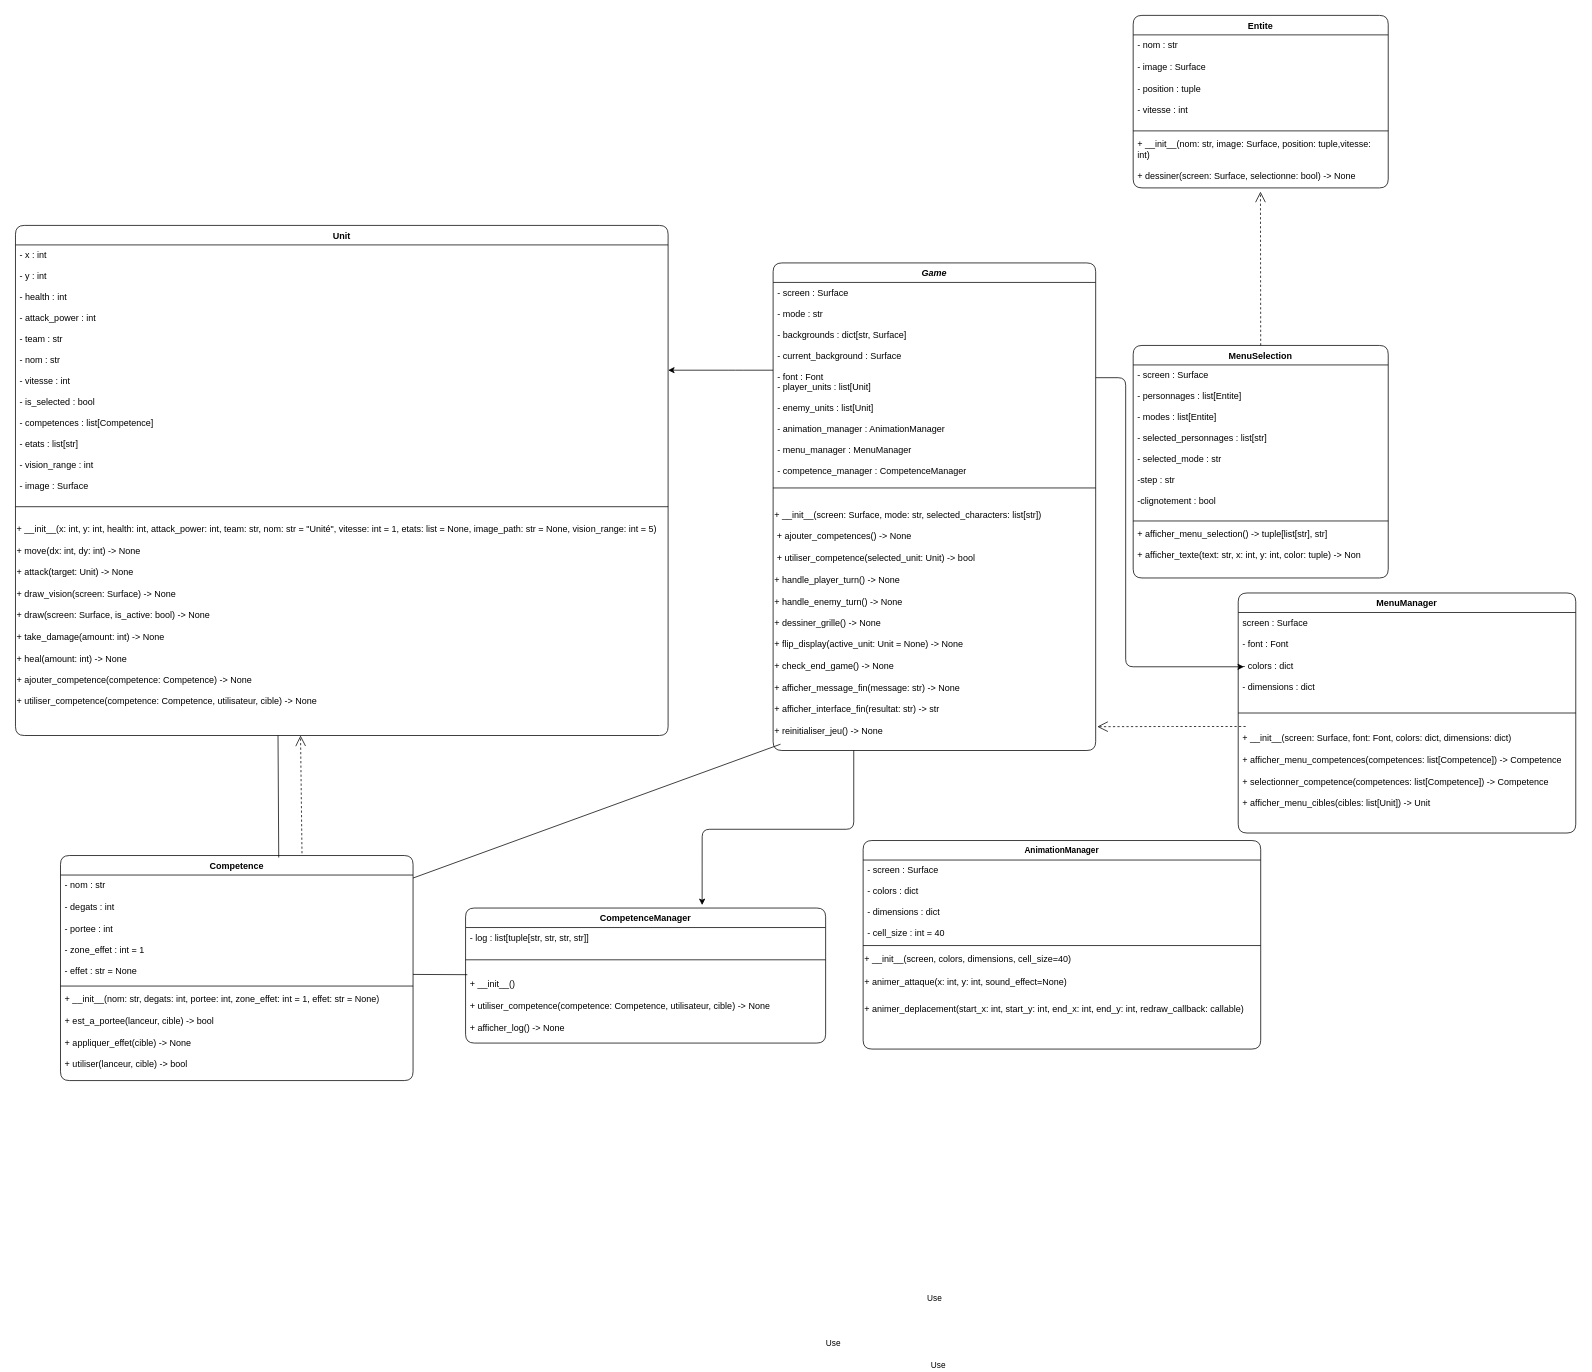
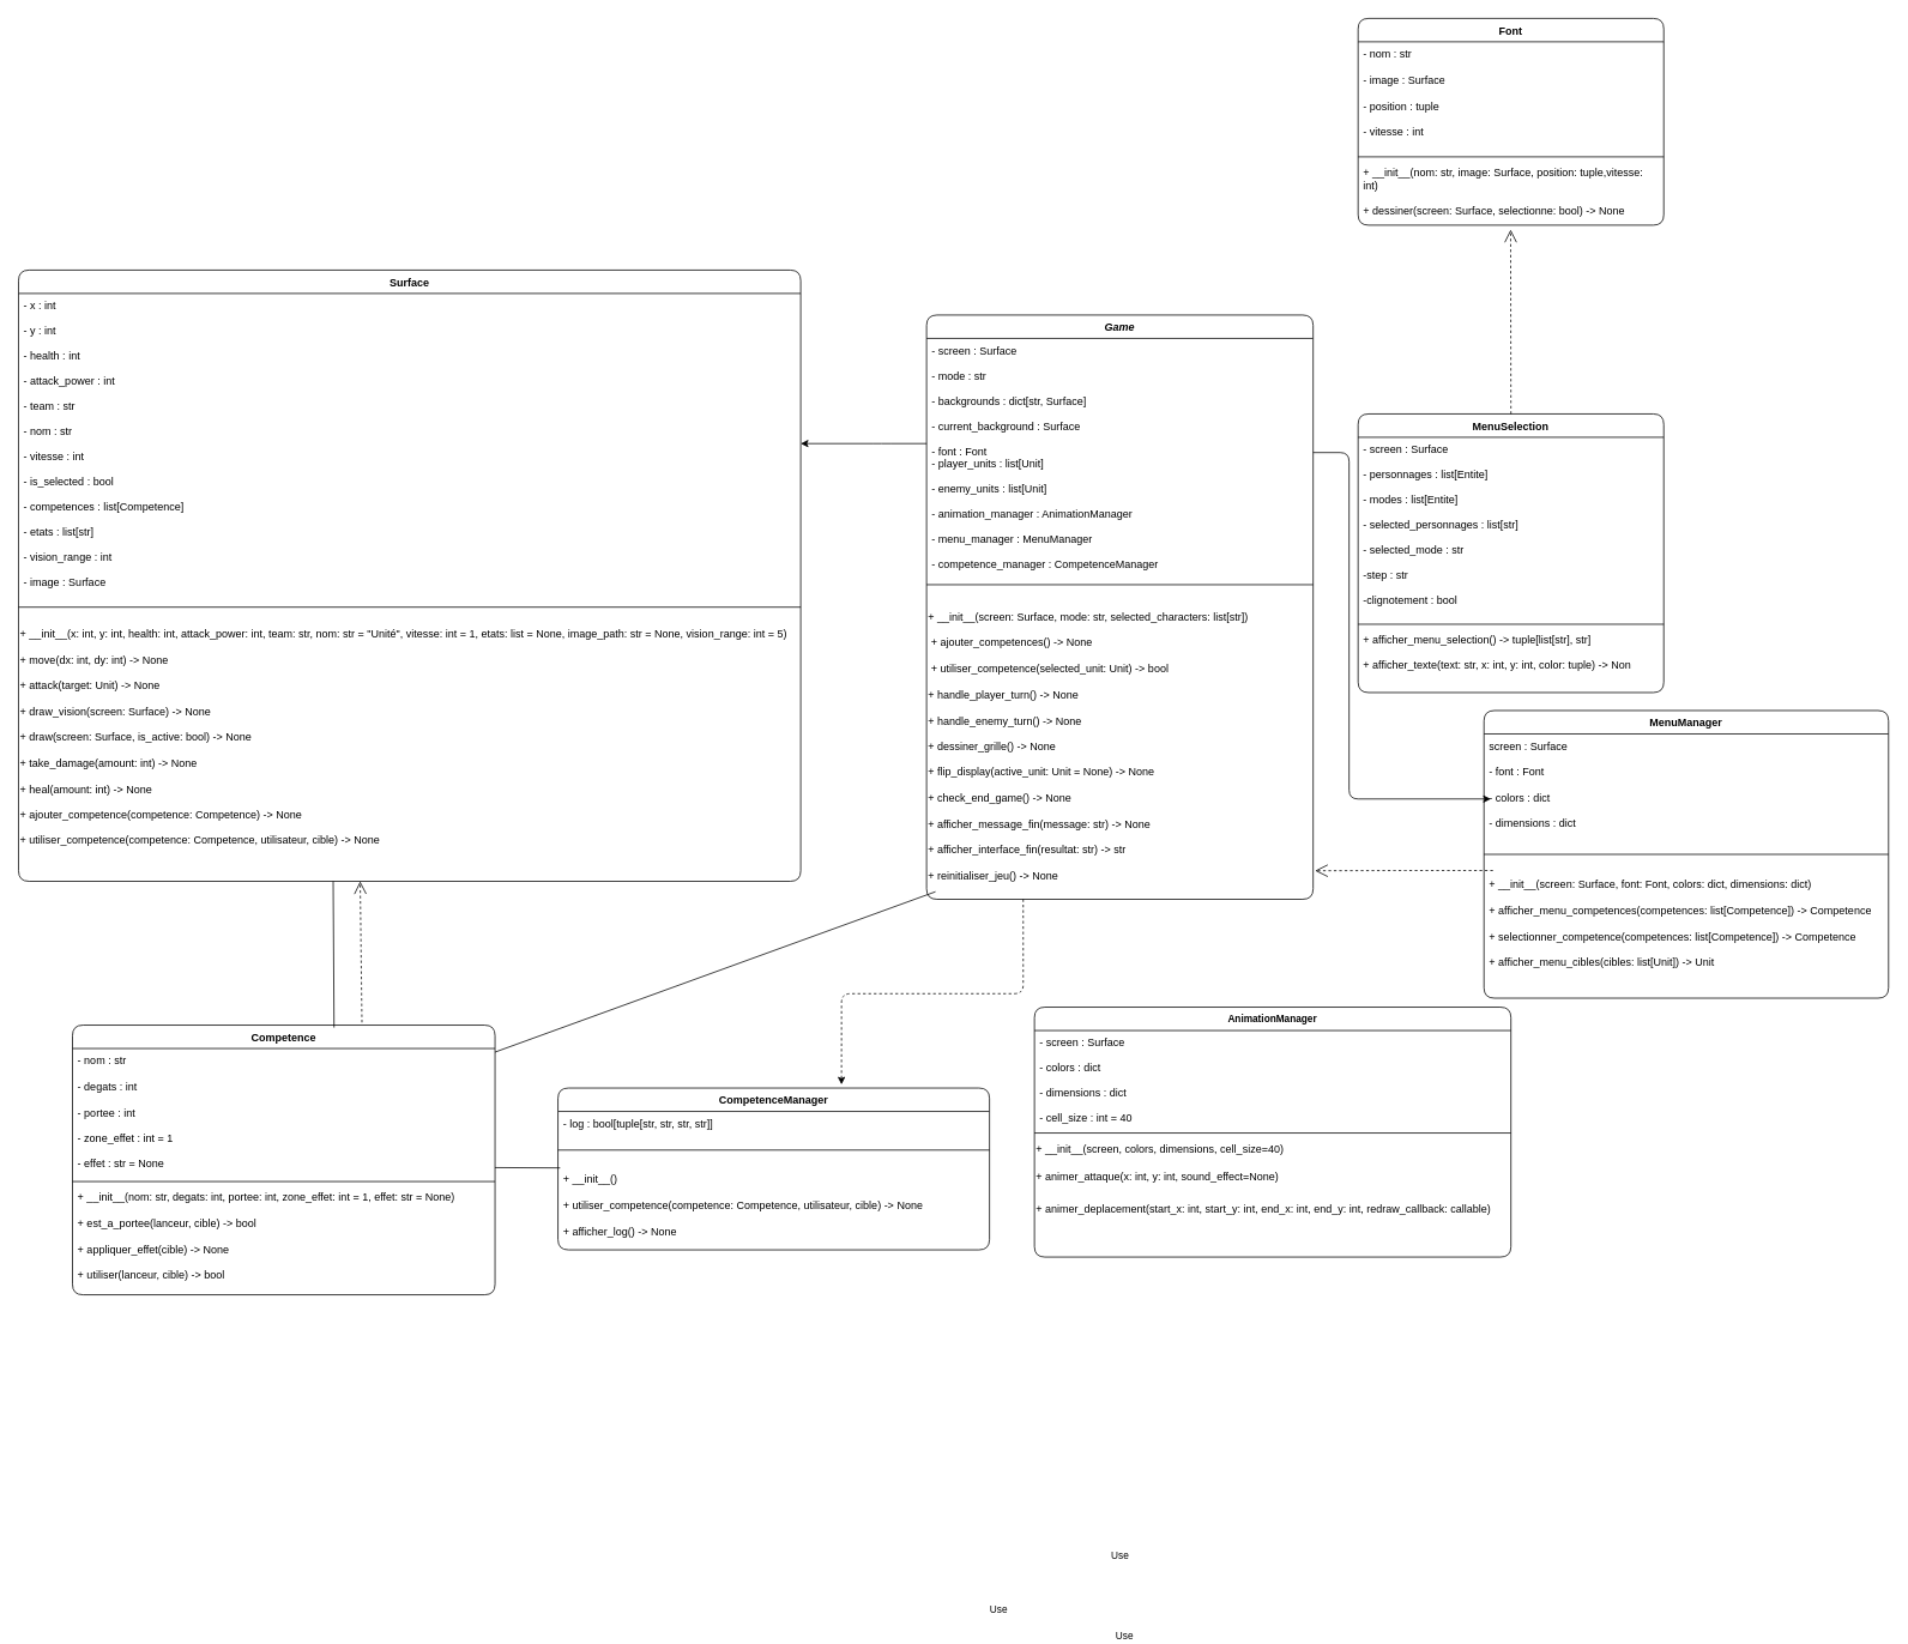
- <mxCell id="25" value="Entite" style="swimlane;fontStyle=1;align=center;verticalAlign=top;childLayout=stackLayout;horizontal=1;startSize=26;horizontalStack=0;resizeParent=1;resizeParentMax=0;resizeLast=0;collapsible=1;marginBottom=0;whiteSpace=wrap;html=1;labelBackgroundColor=none;rounded=1;" vertex="1" parent="1"><mxGeometry x="1510" y="20" width="340" height="230" as="geometry" /></mxCell>
+ <mxCell id="25" value="Font" style="swimlane;fontStyle=1;align=center;verticalAlign=top;childLayout=stackLayout;horizontal=1;startSize=26;horizontalStack=0;resizeParent=1;resizeParentMax=0;resizeLast=0;collapsible=1;marginBottom=0;whiteSpace=wrap;html=1;labelBackgroundColor=none;rounded=1;" vertex="1" parent="1"><mxGeometry x="1510" y="20" width="340" height="230" as="geometry" /></mxCell>
- <mxCell id="17" value="Unit" style="swimlane;fontStyle=1;align=center;verticalAlign=top;childLayout=stackLayout;horizontal=1;startSize=26;horizontalStack=0;resizeParent=1;resizeLast=0;collapsible=1;marginBottom=0;rounded=1;shadow=0;strokeWidth=1;labelBackgroundColor=none;" parent="1" vertex="1"><mxGeometry x="20" y="300" width="870" height="680" as="geometry"><mxRectangle x="550" y="140" width="160" height="26" as="alternateBounds" /></mxGeometry></mxCell>
+ <mxCell id="17" value="Surface" style="swimlane;fontStyle=1;align=center;verticalAlign=top;childLayout=stackLayout;horizontal=1;startSize=26;horizontalStack=0;resizeParent=1;resizeLast=0;collapsible=1;marginBottom=0;rounded=1;shadow=0;strokeWidth=1;labelBackgroundColor=none;" parent="1" vertex="1"><mxGeometry x="20" y="300" width="870" height="680" as="geometry"><mxRectangle x="550" y="140" width="160" height="26" as="alternateBounds" /></mxGeometry></mxCell>
- <mxCell id="44" style="edgeStyle=orthogonalEdgeStyle;rounded=1;orthogonalLoop=1;jettySize=auto;html=1;exitX=0.25;exitY=1;exitDx=0;exitDy=0;entryX=0.657;entryY=-0.022;entryDx=0;entryDy=0;entryPerimeter=0;labelBackgroundColor=none;fontColor=default;" edge="1" parent="1" source="2" target="29"><mxGeometry relative="1" as="geometry" /></mxCell>
+ <mxCell id="44" style="edgeStyle=orthogonalEdgeStyle;rounded=1;orthogonalLoop=1;jettySize=auto;html=1;exitX=0.25;exitY=1;exitDx=0;exitDy=0;entryX=0.657;entryY=-0.022;entryDx=0;entryDy=0;entryPerimeter=0;labelBackgroundColor=none;fontColor=default;dashed=1;" edge="1" parent="1" source="2" target="29"><mxGeometry relative="1" as="geometry" /></mxCell>
- <mxCell id="30" value="- log : list[tuple[str, str, str, str]]" style="text;strokeColor=none;fillColor=none;align=left;verticalAlign=top;spacingLeft=4;spacingRight=4;overflow=hidden;rotatable=0;points=[[0,0.5],[1,0.5]];portConstraint=eastwest;whiteSpace=wrap;html=1;labelBackgroundColor=none;rounded=1;" vertex="1" parent="29"><mxGeometry y="26" width="480" height="24" as="geometry" /></mxCell>
+ <mxCell id="30" value="- log : bool[tuple[str, str, str, str]]" style="text;strokeColor=none;fillColor=none;align=left;verticalAlign=top;spacingLeft=4;spacingRight=4;overflow=hidden;rotatable=0;points=[[0,0.5],[1,0.5]];portConstraint=eastwest;whiteSpace=wrap;html=1;labelBackgroundColor=none;rounded=1;" vertex="1" parent="29"><mxGeometry y="26" width="480" height="24" as="geometry" /></mxCell>
